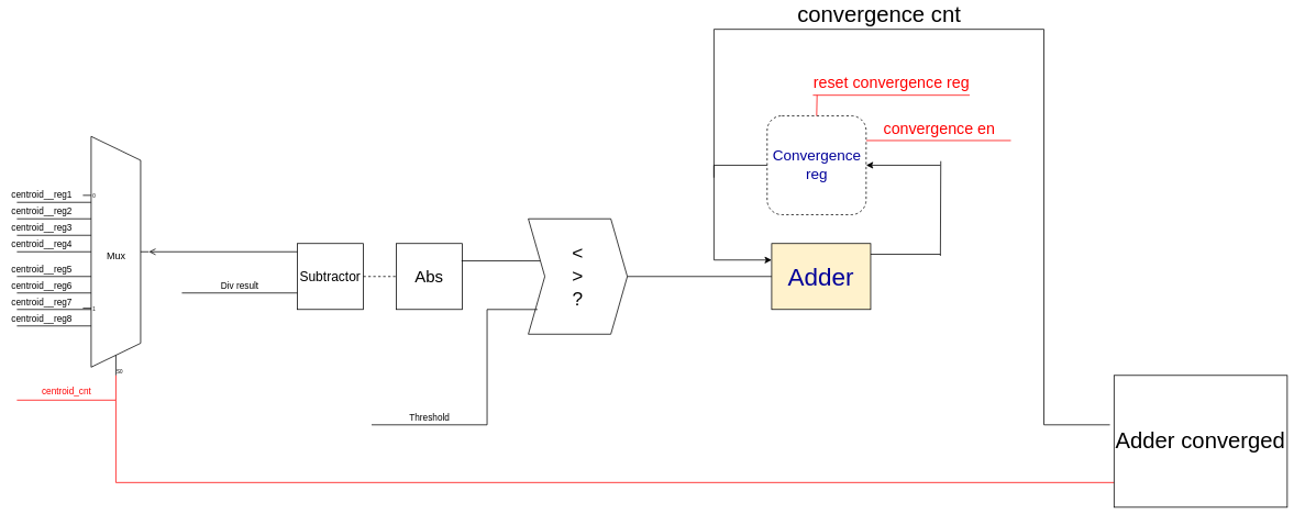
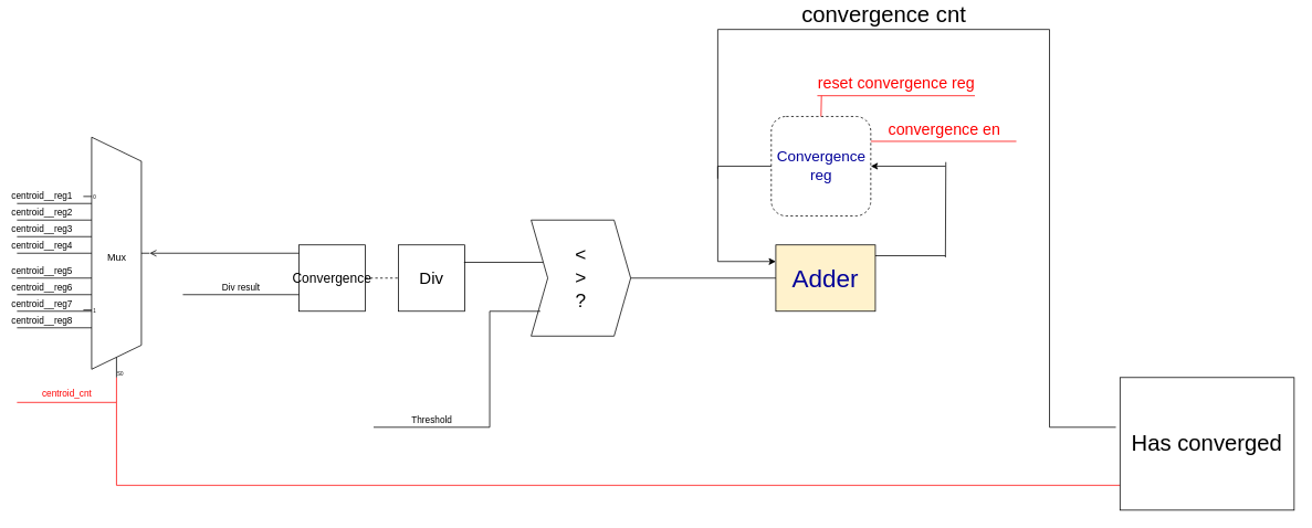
- <mxCell id="13" value="&lt;font style=&quot;font-size: 16px&quot;&gt;Subtractor&lt;/font&gt;" style="whiteSpace=wrap;html=1;aspect=fixed;fillColor=none;fontColor=#000000;" vertex="1" parent="1"><mxGeometry x="360" y="280" width="80" height="80" as="geometry" /></mxCell>
+ <mxCell id="13" value="&lt;font style=&quot;font-size: 16px&quot;&gt;Convergence&lt;/font&gt;" style="whiteSpace=wrap;html=1;aspect=fixed;fillColor=none;fontColor=#000000;" vertex="1" parent="1"><mxGeometry x="360" y="280" width="80" height="80" as="geometry" /></mxCell>
- <mxCell id="14" value="&lt;font style=&quot;font-size: 20px&quot;&gt;Abs&lt;/font&gt;" style="whiteSpace=wrap;html=1;aspect=fixed;fillColor=none;fontColor=#000000;" vertex="1" parent="1"><mxGeometry x="480" y="280" width="80" height="80" as="geometry" /></mxCell>
+ <mxCell id="14" value="&lt;font style=&quot;font-size: 20px&quot;&gt;Div&lt;/font&gt;" style="whiteSpace=wrap;html=1;aspect=fixed;fillColor=none;fontColor=#000000;" vertex="1" parent="1"><mxGeometry x="480" y="280" width="80" height="80" as="geometry" /></mxCell>
- <mxCell id="37" value="&lt;span style=&quot;white-space: normal&quot;&gt;Adder converged&lt;/span&gt;" style="rounded=0;whiteSpace=wrap;html=1;fillColor=#ffffff;fontSize=27;fontColor=#000000;" vertex="1" parent="1"><mxGeometry x="1350" y="440" width="210" height="160" as="geometry" /></mxCell>
+ <mxCell id="37" value="&lt;span style=&quot;white-space: normal&quot;&gt;Has converged&lt;/span&gt;" style="rounded=0;whiteSpace=wrap;html=1;fillColor=#ffffff;fontSize=27;fontColor=#000000;" vertex="1" parent="1"><mxGeometry x="1350" y="440" width="210" height="160" as="geometry" /></mxCell>
